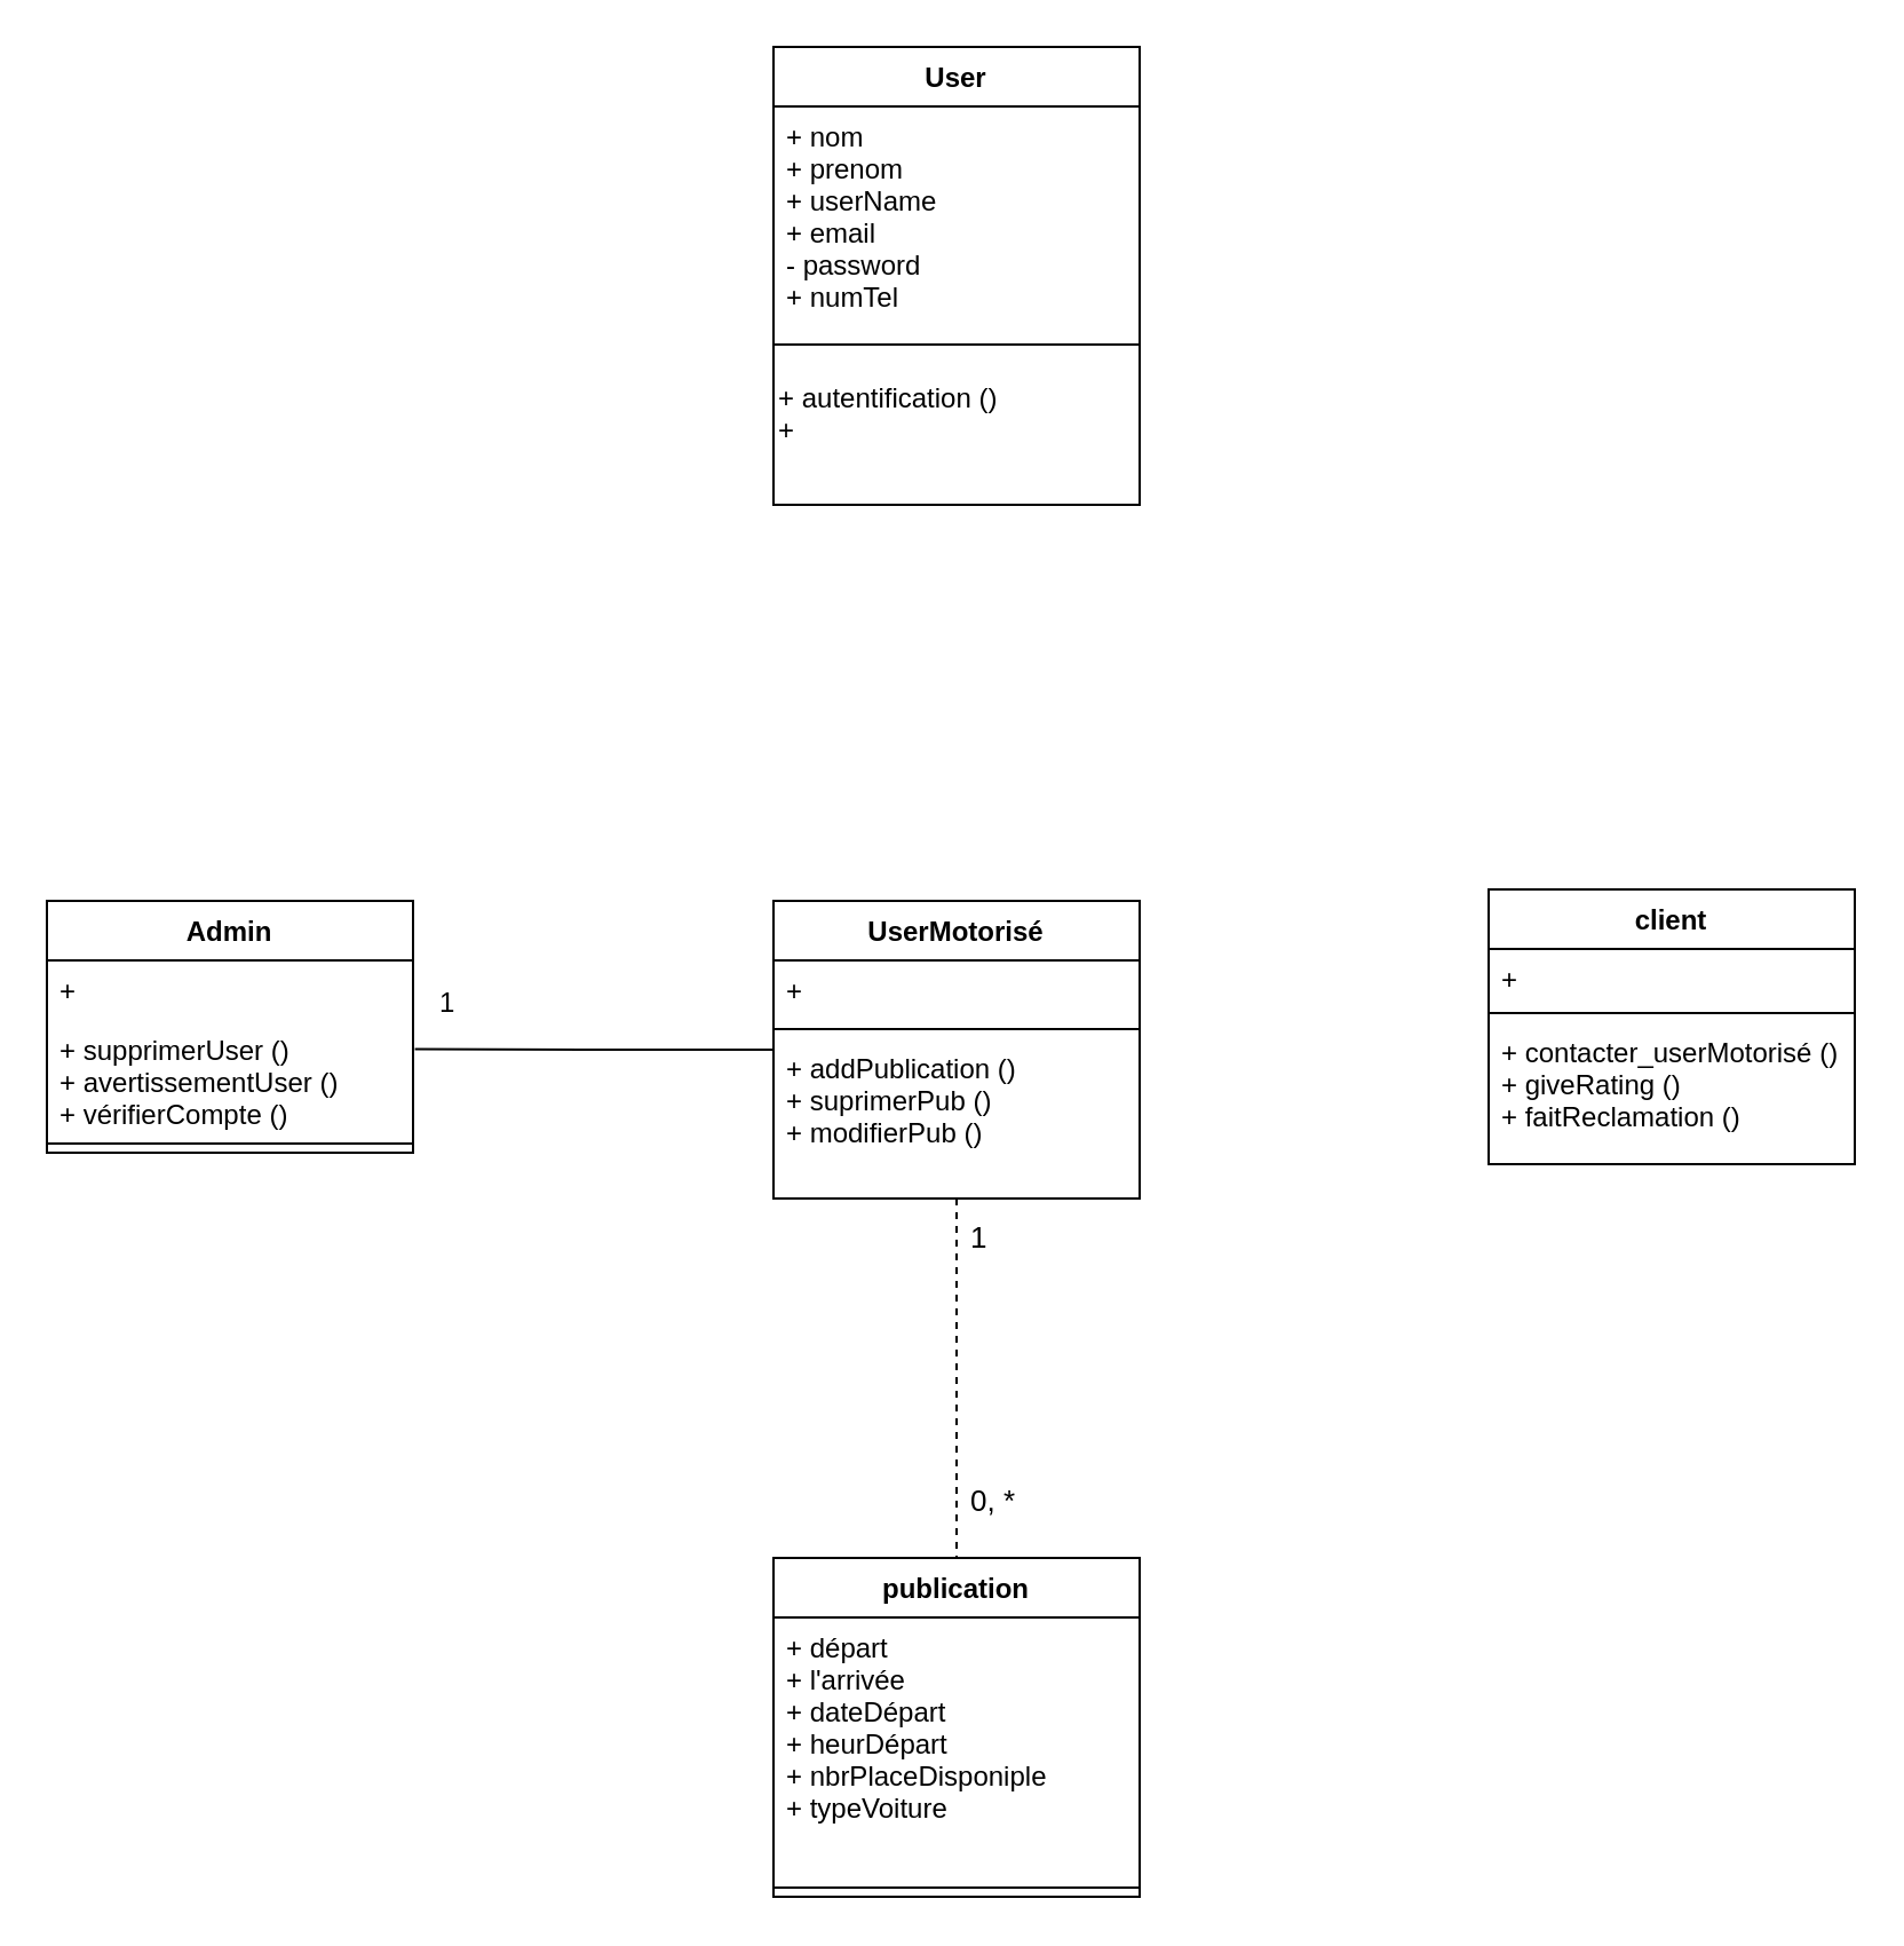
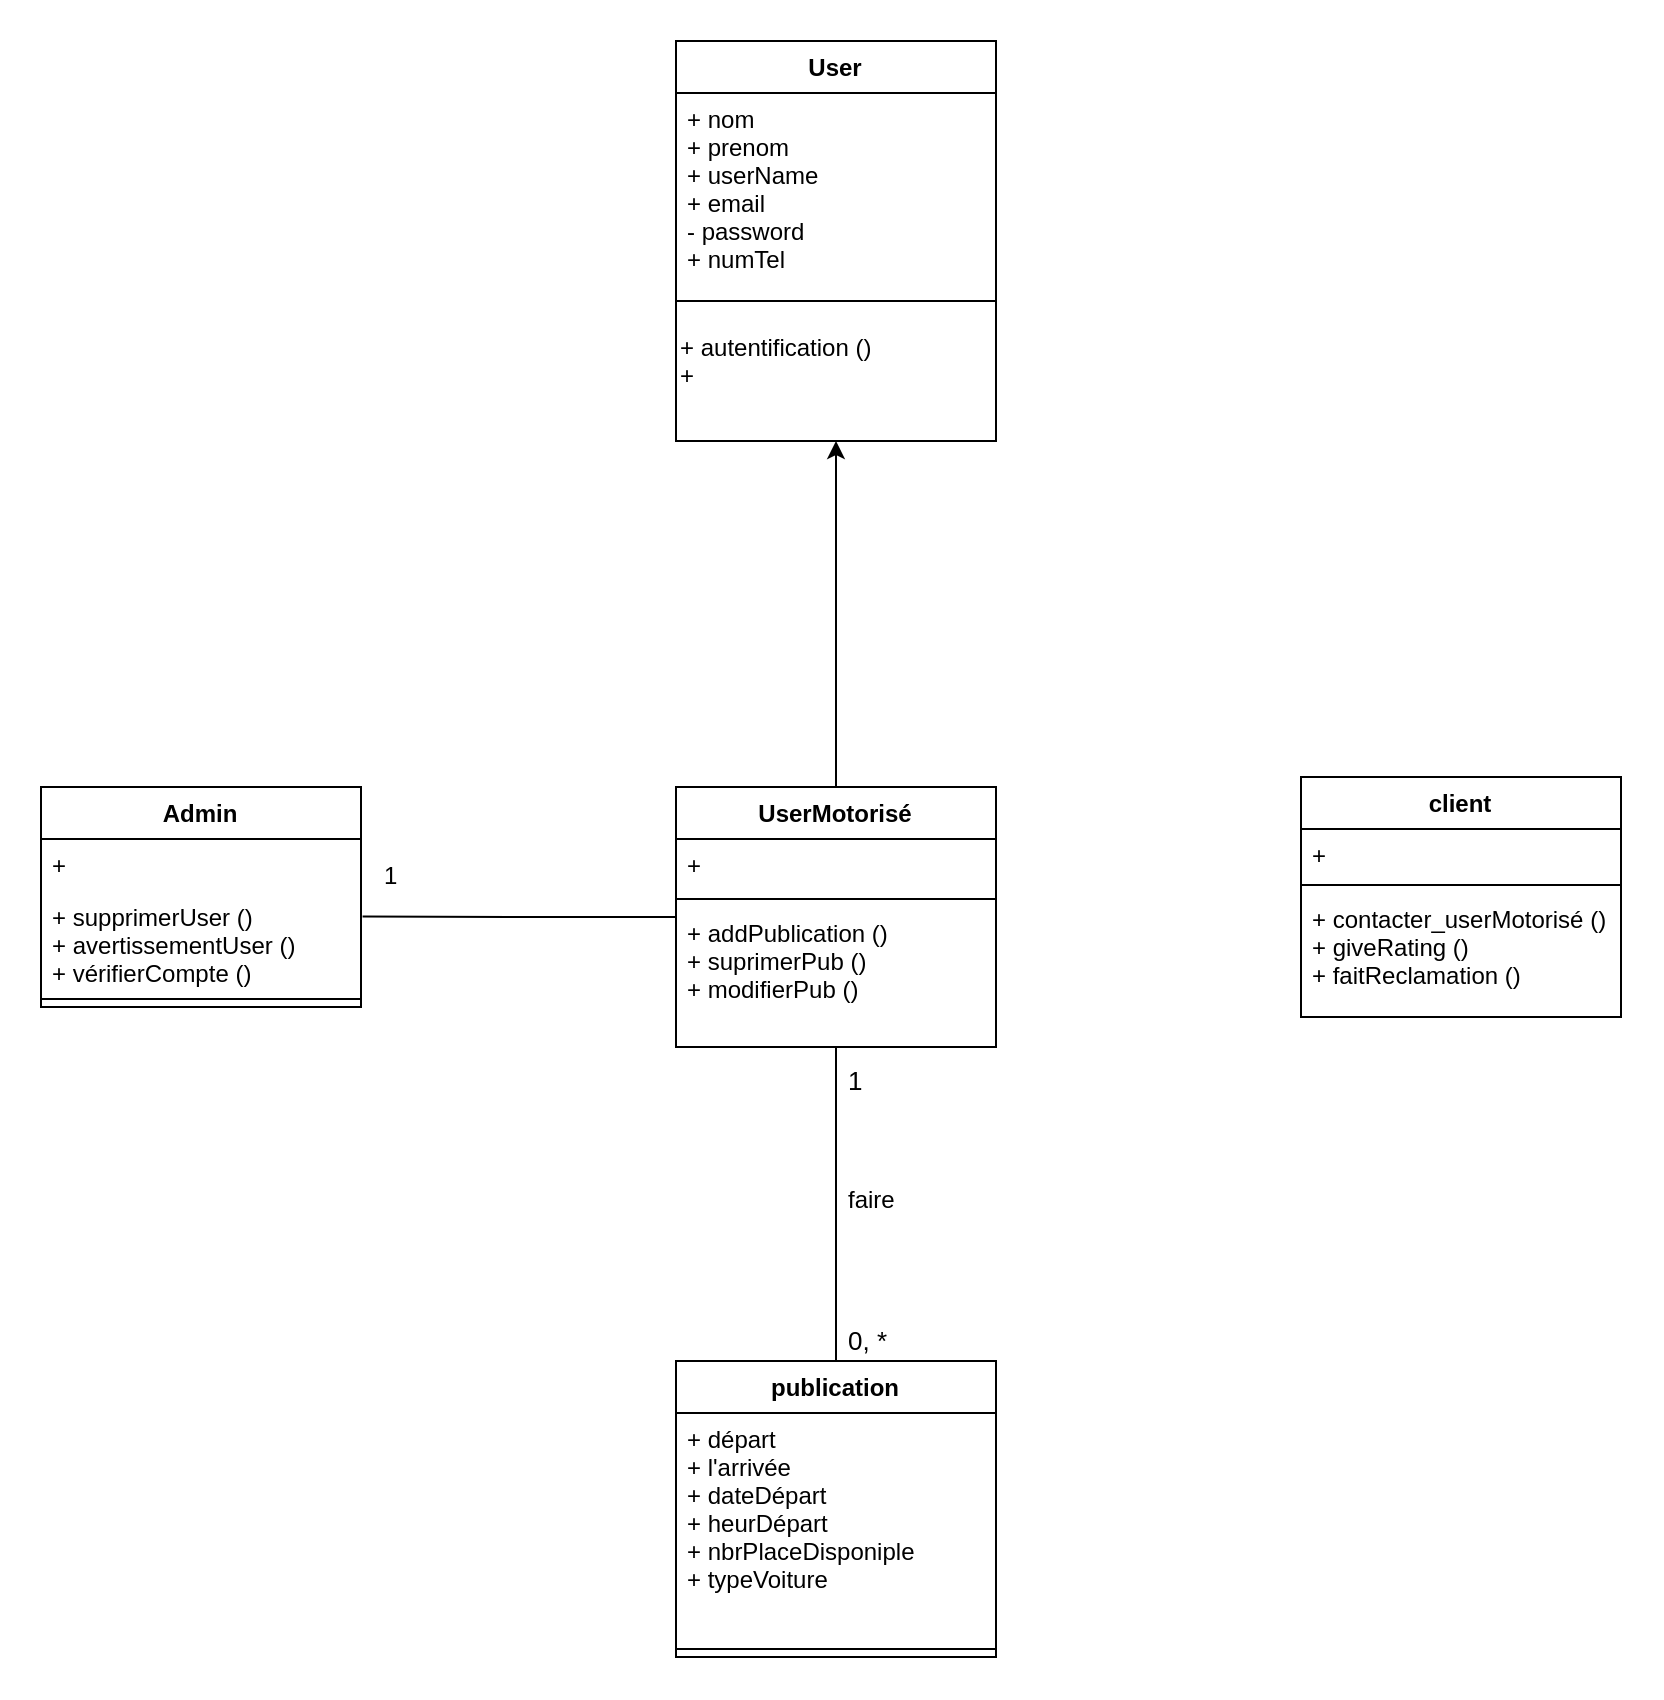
+ <mxCell id="7" style="edgeStyle=orthogonalEdgeStyle;rounded=0;orthogonalLoop=1;jettySize=auto;html=1;exitX=0.5;exitY=0;exitDx=0;exitDy=0;entryX=0.5;entryY=1;entryDx=0;entryDy=0;" edge="1" parent="1" source="9" target="20"><mxGeometry relative="1" as="geometry" /></mxCell>
+ <mxCell id="26" value="faire" style="text;html=1;resizable=0;points=[];autosize=1;align=left;verticalAlign=top;spacingTop=-4;" parent="1" vertex="1"><mxGeometry x="421.5" y="590" width="40" height="20" as="geometry" /></mxCell>
- <mxCell id="6" style="edgeStyle=orthogonalEdgeStyle;rounded=0;orthogonalLoop=1;jettySize=auto;html=1;entryX=0.5;entryY=0;entryDx=0;entryDy=0;endArrow=none;endFill=0;dashed=1;" parent="1" source="9" target="21" edge="1"><mxGeometry relative="1" as="geometry" /></mxCell>
+ <mxCell id="6" style="edgeStyle=orthogonalEdgeStyle;rounded=0;orthogonalLoop=1;jettySize=auto;html=1;entryX=0.5;entryY=0;entryDx=0;entryDy=0;endArrow=none;endFill=0;" parent="1" source="9" target="21" edge="1"><mxGeometry relative="1" as="geometry" /></mxCell>
- <mxCell id="24" value="&lt;font style=&quot;font-size: 13px&quot;&gt;0, *&lt;/font&gt;" style="text;html=1;resizable=0;points=[];autosize=1;align=left;verticalAlign=top;spacingTop=-4;" parent="1" vertex="1"><mxGeometry x="421.5" y="645" width="30" height="20" as="geometry" /></mxCell>
+ <mxCell id="24" value="&lt;font style=&quot;font-size: 13px&quot;&gt;0, *&lt;/font&gt;" style="text;html=1;resizable=0;points=[];autosize=1;align=left;verticalAlign=top;spacingTop=-4;" parent="1" vertex="1"><mxGeometry x="421.5" y="660" width="30" height="20" as="geometry" /></mxCell>
